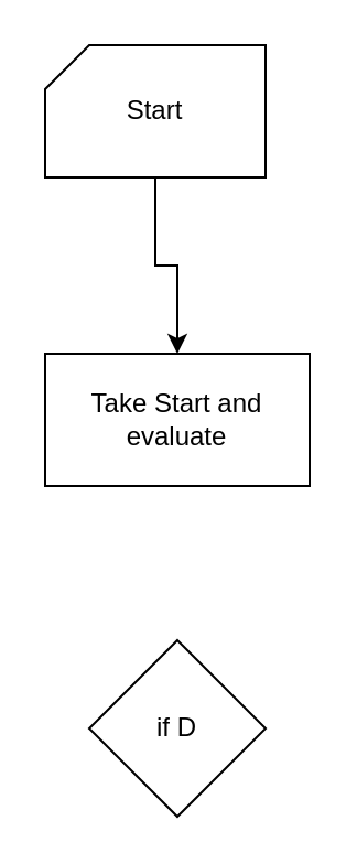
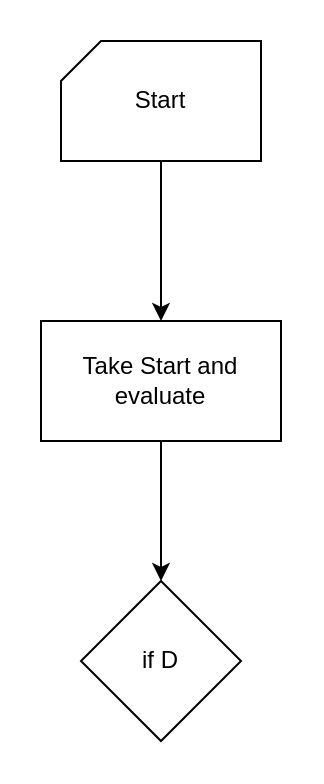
- <mxCell id="3" value="&lt;p&gt;Start&lt;/p&gt;" style="verticalLabelPosition=middle;verticalAlign=middle;html=1;shape=card;whiteSpace=wrap;size=20;arcSize=12;horizontal=1;align=center;labelPosition=center;" vertex="1" parent="1"><mxGeometry x="20" y="20" width="100" height="60" as="geometry" /></mxCell>
+ <mxCell id="3" value="&lt;p&gt;Start&lt;/p&gt;" style="verticalLabelPosition=middle;verticalAlign=middle;html=1;shape=card;whiteSpace=wrap;size=20;arcSize=12;horizontal=1;align=center;labelPosition=center;" vertex="1" parent="1"><mxGeometry x="30" y="20" width="100" height="60" as="geometry" /></mxCell>
+ <mxCell id="4" value="" style="edgeStyle=orthogonalEdgeStyle;rounded=0;orthogonalLoop=1;jettySize=auto;html=1;" edge="1" parent="1" source="5" target="6"><mxGeometry relative="1" as="geometry" /></mxCell>
